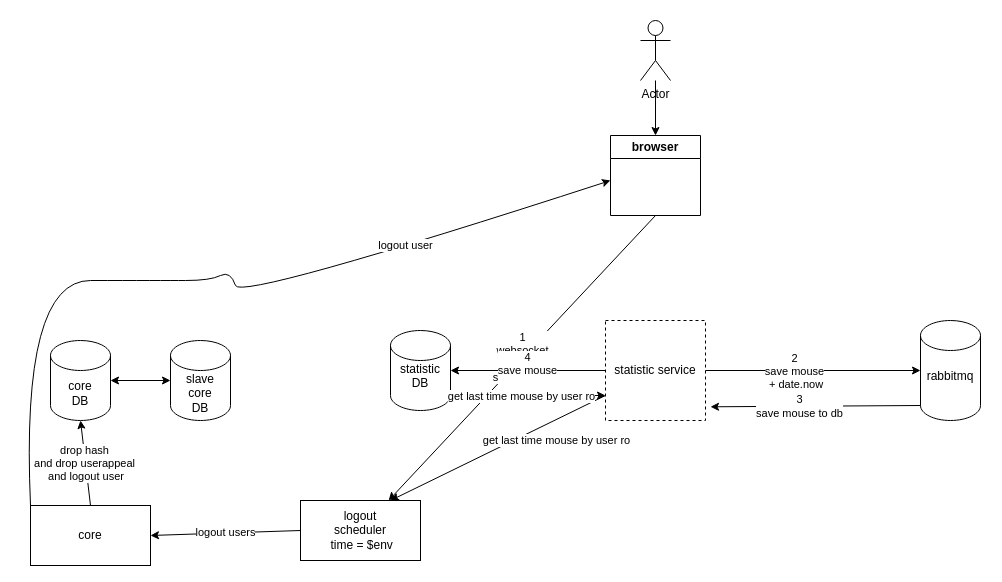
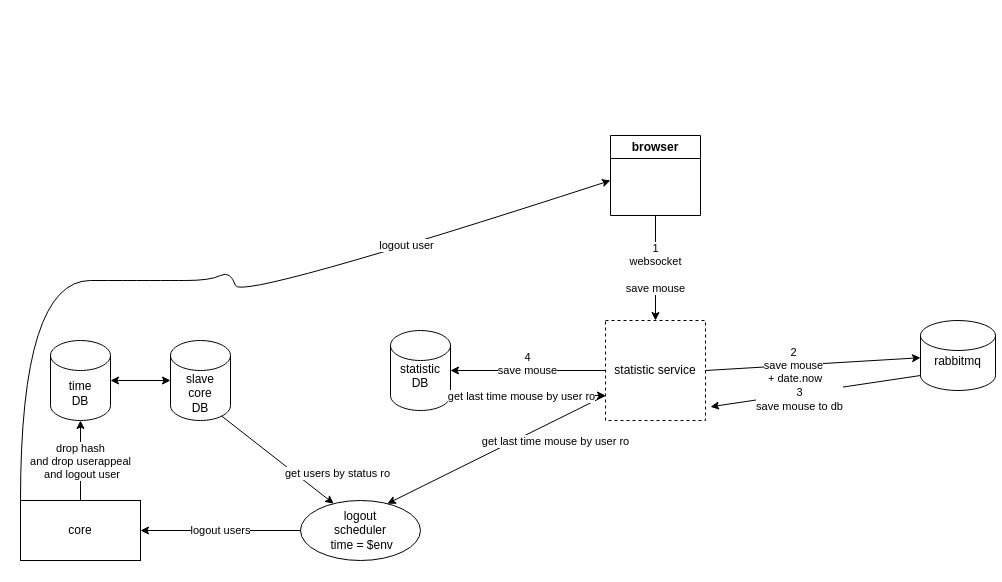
- <mxCell id="2" value="Actor" style="shape=umlActor;verticalLabelPosition=bottom;verticalAlign=top;html=1;outlineConnect=0;" parent="1" vertex="1"><mxGeometry x="640" y="20" width="30" height="60" as="geometry" /></mxCell>
- <mxCell id="13" value="" style="endArrow=classic;html=1;rounded=0;entryX=0.5;entryY=0;entryDx=0;entryDy=0;" parent="1" source="2" target="3" edge="1"><mxGeometry width="50" height="50" relative="1" as="geometry"><mxPoint x="630" y="280" as="sourcePoint" /><mxPoint x="680" y="230" as="targetPoint" /></mxGeometry></mxCell>
- <mxCell id="5" value="&lt;div&gt;1 &lt;br&gt;&lt;/div&gt;&lt;div&gt;websocket&lt;/div&gt;&lt;div&gt;&lt;br&gt;&lt;/div&gt;&lt;div&gt;save mouse&lt;/div&gt;" style="endArrow=classic;html=1;rounded=0;exitX=0.5;exitY=1;exitDx=0;exitDy=0;" parent="1" source="3" target="14" edge="1"><mxGeometry width="50" height="50" relative="1" as="geometry"><mxPoint x="630" y="280" as="sourcePoint" /><mxPoint x="680" y="230" as="targetPoint" /></mxGeometry></mxCell>
+ <mxCell id="5" value="&lt;div&gt;1 &lt;br&gt;&lt;/div&gt;&lt;div&gt;websocket&lt;/div&gt;&lt;div&gt;&lt;br&gt;&lt;/div&gt;&lt;div&gt;save mouse&lt;/div&gt;" style="endArrow=classic;html=1;rounded=0;exitX=0.5;exitY=1;exitDx=0;exitDy=0;entryX=0.5;entryY=0;entryDx=0;entryDy=0;" parent="1" source="3" target="4" edge="1"><mxGeometry width="50" height="50" relative="1" as="geometry"><mxPoint x="630" y="280" as="sourcePoint" /><mxPoint x="680" y="230" as="targetPoint" /></mxGeometry></mxCell>
- <mxCell id="8" value="&lt;div&gt;rabbitmq&lt;/div&gt;&lt;div&gt;&lt;br&gt;&lt;/div&gt;" style="shape=cylinder3;whiteSpace=wrap;html=1;boundedLbl=1;backgroundOutline=1;size=15;" parent="1" vertex="1"><mxGeometry x="920" y="320" width="60" height="100" as="geometry" /></mxCell>
+ <mxCell id="8" value="&lt;div&gt;rabbitmq&lt;/div&gt;&lt;div&gt;&lt;br&gt;&lt;/div&gt;" style="shape=cylinder3;whiteSpace=wrap;html=1;boundedLbl=1;backgroundOutline=1;size=15;" parent="1" vertex="1"><mxGeometry x="920" y="320" width="75" height="70" as="geometry" /></mxCell>
- <mxCell id="22" value="&lt;div&gt;core&lt;/div&gt;&lt;div&gt;DB&lt;br&gt;&lt;/div&gt;" style="shape=cylinder3;whiteSpace=wrap;html=1;boundedLbl=1;backgroundOutline=1;size=15;" vertex="1" parent="1"><mxGeometry x="50" y="340" width="60" height="80" as="geometry" /></mxCell>
+ <mxCell id="22" value="&lt;div&gt;time&lt;/div&gt;&lt;div&gt;DB&lt;br&gt;&lt;/div&gt;" style="shape=cylinder3;whiteSpace=wrap;html=1;boundedLbl=1;backgroundOutline=1;size=15;" vertex="1" parent="1"><mxGeometry x="50" y="340" width="60" height="80" as="geometry" /></mxCell>
+ <mxCell id="18" value="&lt;div&gt;get users by status ro&lt;/div&gt;" style="endArrow=classic;html=1;rounded=0;entryX=0.25;entryY=0;entryDx=0;entryDy=0;exitX=0.855;exitY=1;exitDx=0;exitDy=-4.35;exitPerimeter=0;" edge="1" parent="1" source="15" target="14"><mxGeometry x="0.786" y="26" width="50" height="50" relative="1" as="geometry"><mxPoint x="430" y="420" as="sourcePoint" /><mxPoint x="400" y="510" as="targetPoint" /><mxPoint as="offset" /></mxGeometry></mxCell>
- <mxCell id="14" value="&lt;div&gt;logout &lt;br&gt;&lt;/div&gt;&lt;div&gt;scheduler&lt;br&gt;&lt;/div&gt;&amp;nbsp;time = $env" style="rounded=0;whiteSpace=wrap;html=1;" vertex="1" parent="1"><mxGeometry x="300" y="500" width="120" height="60" as="geometry" /></mxCell>
+ <mxCell id="14" value="&lt;div&gt;logout &lt;br&gt;&lt;/div&gt;&lt;div&gt;scheduler&lt;br&gt;&lt;/div&gt;&amp;nbsp;time = $env" style="ellipse;whiteSpace=wrap;html=1;" vertex="1" parent="1"><mxGeometry x="300" y="500" width="120" height="60" as="geometry" /></mxCell>
- <mxCell id="16" value="&lt;div&gt;core&lt;/div&gt;" style="rounded=0;whiteSpace=wrap;html=1;" vertex="1" parent="1"><mxGeometry x="30" y="505" width="120" height="60" as="geometry" /></mxCell>
+ <mxCell id="16" value="&lt;div&gt;core&lt;/div&gt;" style="rounded=0;whiteSpace=wrap;html=1;" vertex="1" parent="1"><mxGeometry x="20" y="500" width="120" height="60" as="geometry" /></mxCell>
